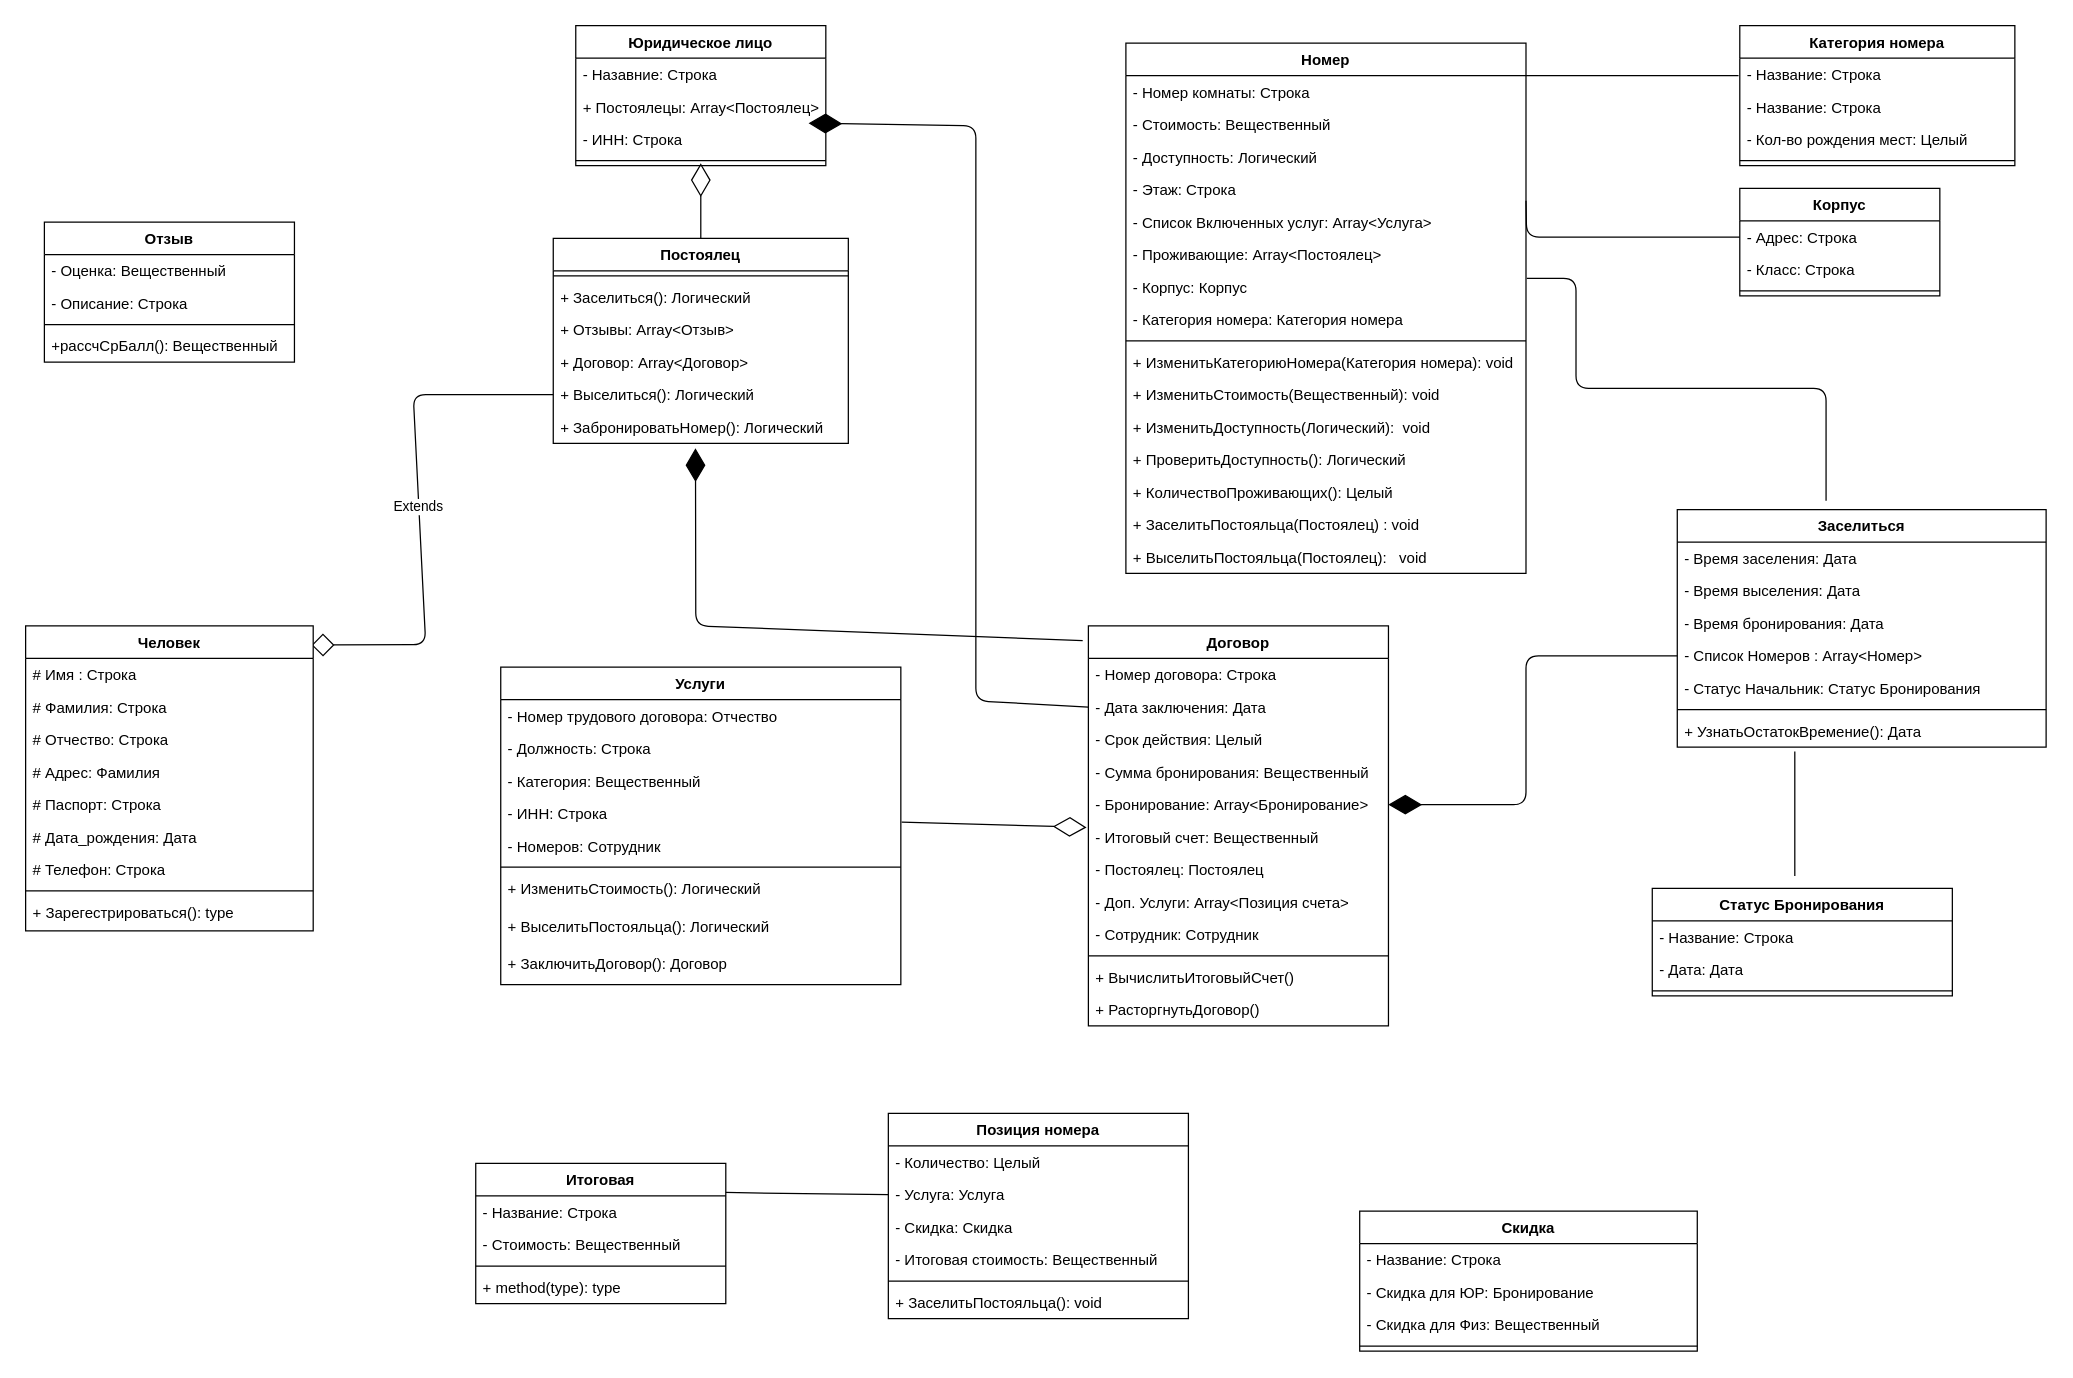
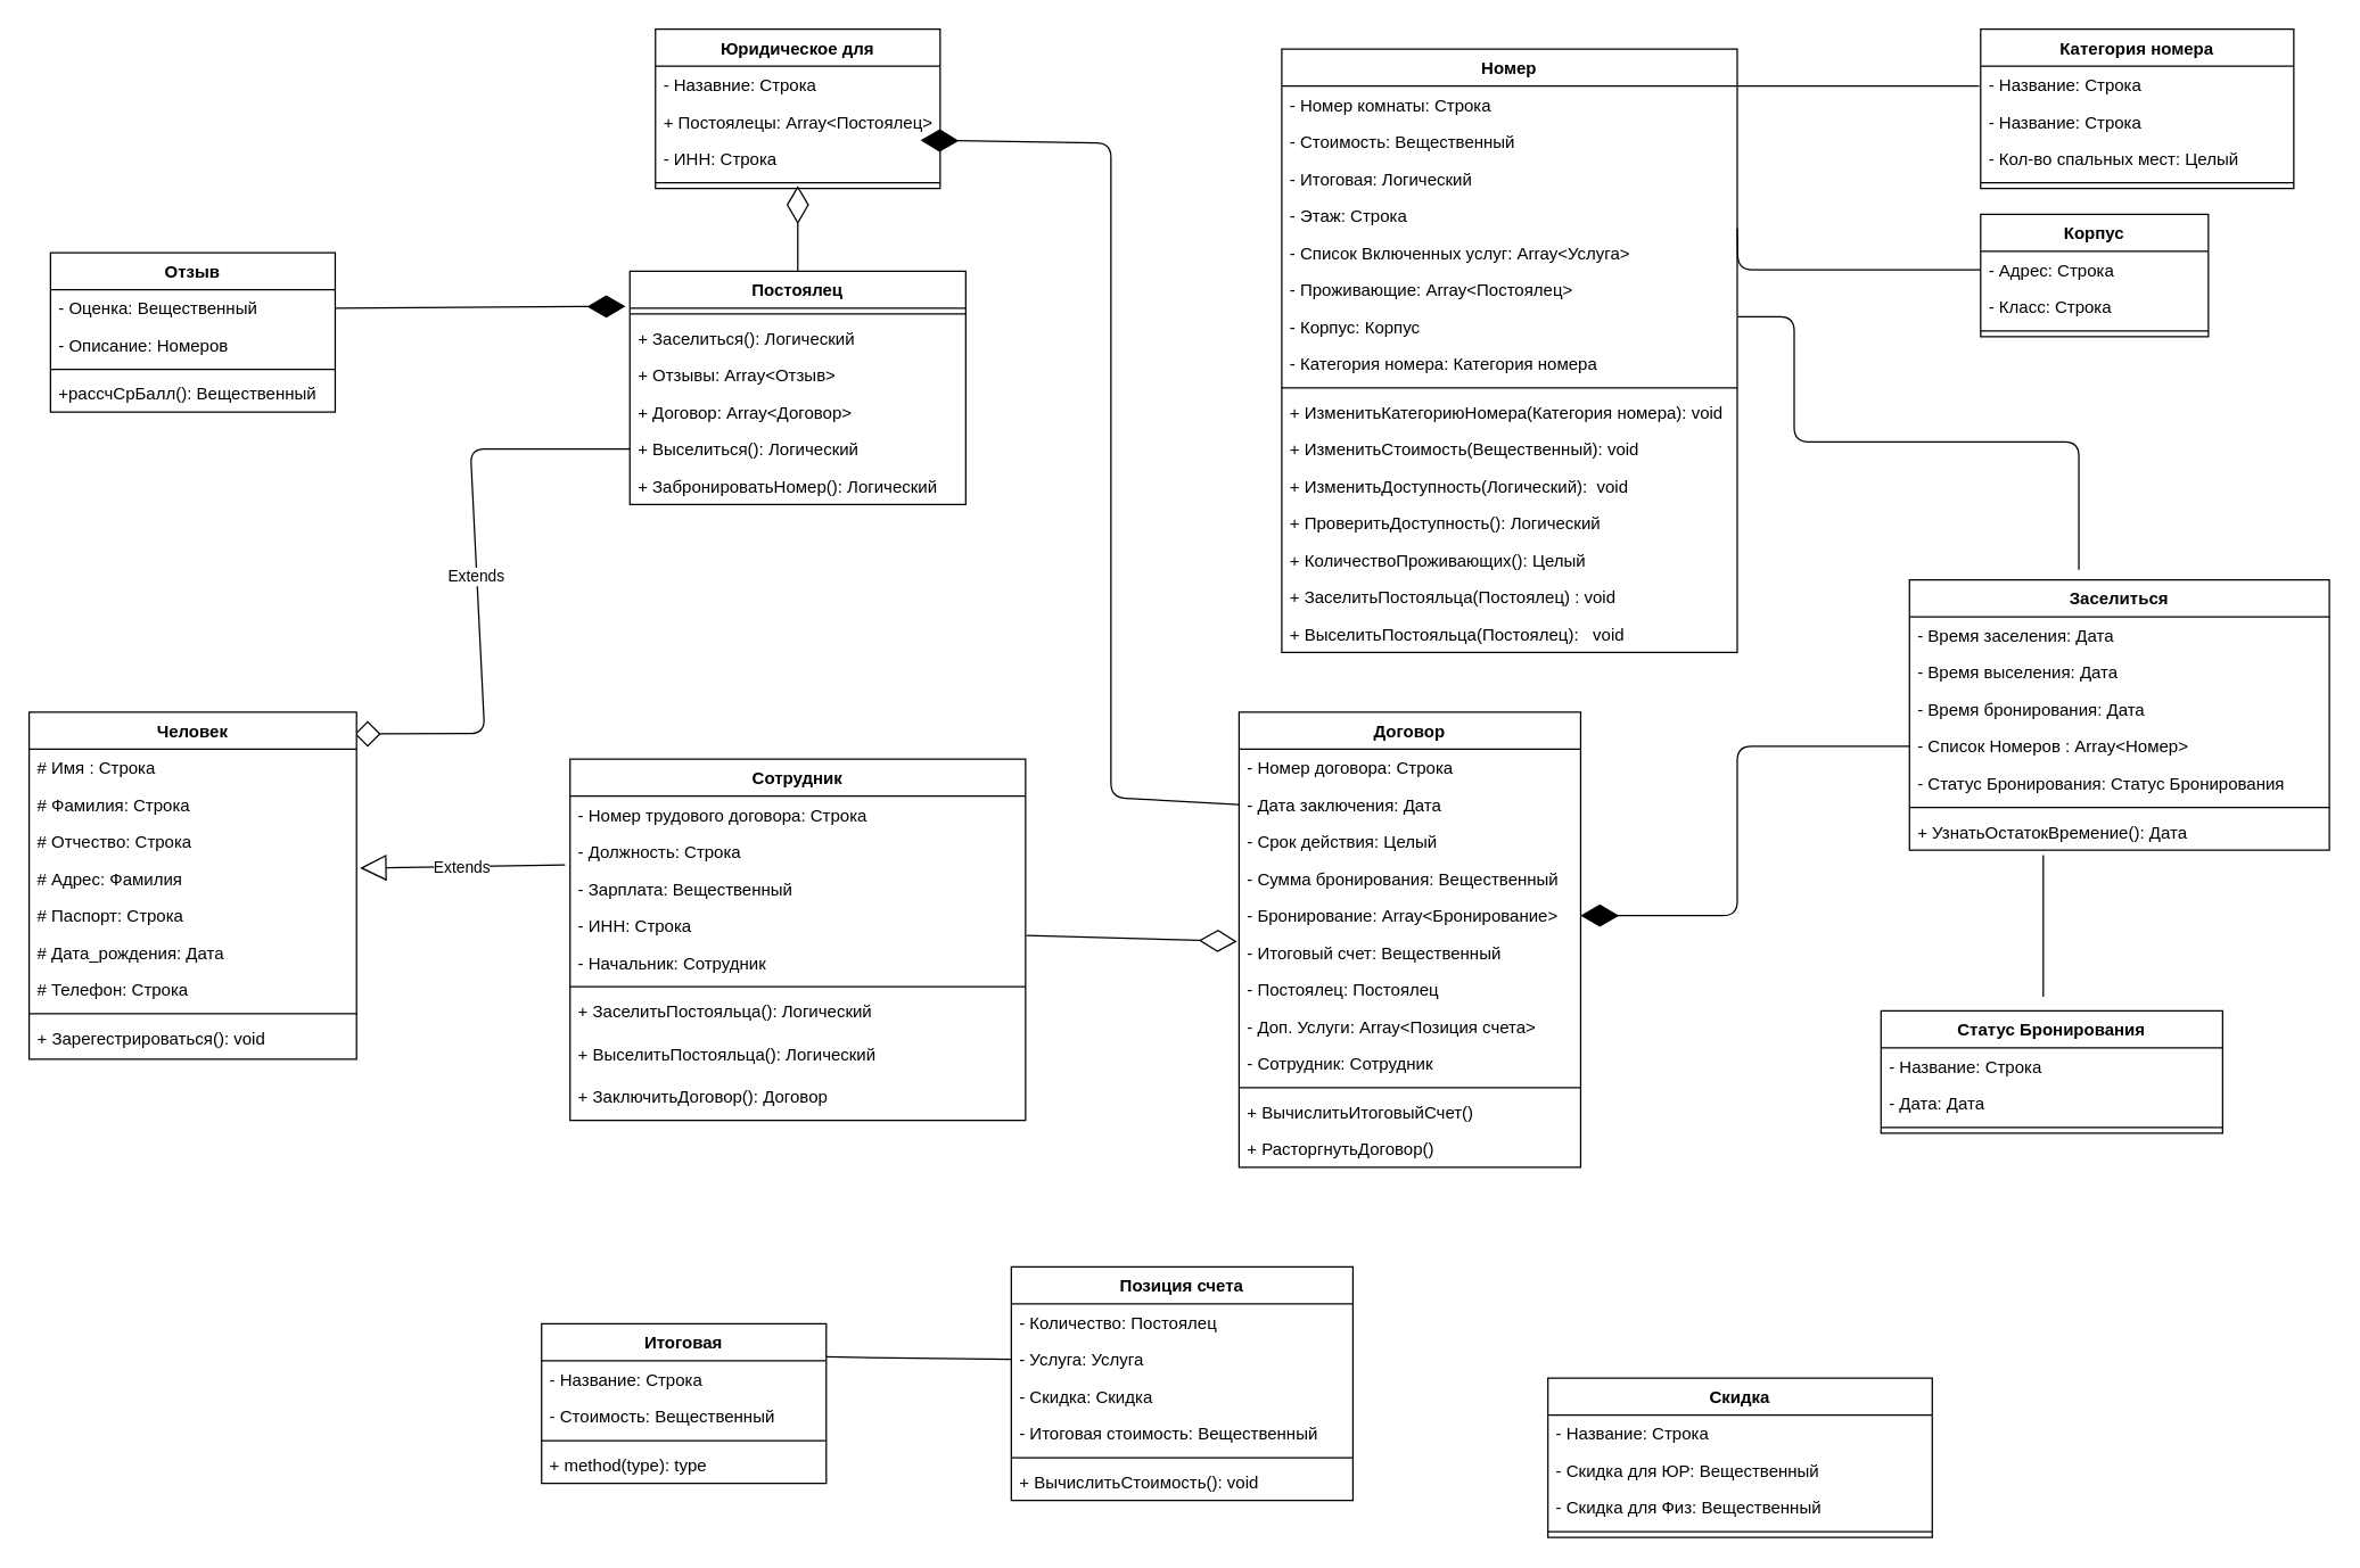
- <mxCell id="29" value="Юридическое лицо" style="swimlane;fontStyle=1;align=center;verticalAlign=top;childLayout=stackLayout;horizontal=1;startSize=26;horizontalStack=0;resizeParent=1;resizeParentMax=0;resizeLast=0;collapsible=1;marginBottom=0;" parent="1" vertex="1"><mxGeometry x="460" width="200" height="112" as="geometry" y="20" /></mxCell>
+ <mxCell id="29" value="Юридическое для" style="swimlane;fontStyle=1;align=center;verticalAlign=top;childLayout=stackLayout;horizontal=1;startSize=26;horizontalStack=0;resizeParent=1;resizeParentMax=0;resizeLast=0;collapsible=1;marginBottom=0;" parent="1" vertex="1"><mxGeometry x="460" width="200" height="112" as="geometry" y="20" /></mxCell>
- <mxCell id="37" value="- Кол-во рождения мест: Целый" style="text;strokeColor=none;fillColor=none;align=left;verticalAlign=top;spacingLeft=4;spacingRight=4;overflow=hidden;rotatable=0;points=[[0,0.5],[1,0.5]];portConstraint=eastwest;" parent="34" vertex="1"><mxGeometry y="78" width="220" height="26" as="geometry" /></mxCell>
+ <mxCell id="37" value="- Кол-во спальных мест: Целый" style="text;strokeColor=none;fillColor=none;align=left;verticalAlign=top;spacingLeft=4;spacingRight=4;overflow=hidden;rotatable=0;points=[[0,0.5],[1,0.5]];portConstraint=eastwest;" parent="34" vertex="1"><mxGeometry y="78" width="220" height="26" as="geometry" /></mxCell>
- <mxCell id="5" value="- Доступность: Логический" style="text;strokeColor=none;fillColor=none;align=left;verticalAlign=top;spacingLeft=4;spacingRight=4;overflow=hidden;rotatable=0;points=[[0,0.5],[1,0.5]];portConstraint=eastwest;" parent="2" vertex="1"><mxGeometry y="78" width="320" height="26" as="geometry" /></mxCell>
+ <mxCell id="5" value="- Итоговая: Логический" style="text;strokeColor=none;fillColor=none;align=left;verticalAlign=top;spacingLeft=4;spacingRight=4;overflow=hidden;rotatable=0;points=[[0,0.5],[1,0.5]];portConstraint=eastwest;" parent="2" vertex="1"><mxGeometry y="78" width="320" height="26" as="geometry" /></mxCell>
+ <mxCell id="70" value="" style="endArrow=diamondThin;endFill=1;endSize=24;html=1;exitX=1;exitY=0.5;exitDx=0;exitDy=0;entryX=-0.013;entryY=0.151;entryDx=0;entryDy=0;entryPerimeter=0;" parent="1" source="45" target="49" edge="1"><mxGeometry width="160" relative="1" as="geometry"><mxPoint x="290" y="240" as="sourcePoint" /><mxPoint x="450" y="240" as="targetPoint" /></mxGeometry></mxCell>
- <mxCell id="46" value="- Описание: Строка" style="text;strokeColor=none;fillColor=none;align=left;verticalAlign=top;spacingLeft=4;spacingRight=4;overflow=hidden;rotatable=0;points=[[0,0.5],[1,0.5]];portConstraint=eastwest;" parent="44" vertex="1"><mxGeometry y="52" width="200" height="26" as="geometry" /></mxCell>
+ <mxCell id="46" value="- Описание: Номеров" style="text;strokeColor=none;fillColor=none;align=left;verticalAlign=top;spacingLeft=4;spacingRight=4;overflow=hidden;rotatable=0;points=[[0,0.5],[1,0.5]];portConstraint=eastwest;" parent="44" vertex="1"><mxGeometry y="52" width="200" height="26" as="geometry" /></mxCell>
- <mxCell id="88" value="" style="endArrow=diamondThin;endFill=1;endSize=24;html=1;exitX=-0.019;exitY=0.037;exitDx=0;exitDy=0;entryX=0.482;entryY=1.154;entryDx=0;entryDy=0;entryPerimeter=0;exitPerimeter=0;" parent="1" source="56" target="55" edge="1"><mxGeometry width="160" relative="1" as="geometry"><mxPoint x="245" y="252" as="sourcePoint" /><mxPoint x="448.932" y="224.764" as="targetPoint" /><Array as="points"><mxPoint x="556" y="500" /></Array></mxGeometry></mxCell>
- <mxCell id="101" value="Услуги" style="swimlane;fontStyle=1;align=center;verticalAlign=top;childLayout=stackLayout;horizontal=1;startSize=26;horizontalStack=0;resizeParent=1;resizeParentMax=0;resizeLast=0;collapsible=1;marginBottom=0;" parent="1" vertex="1"><mxGeometry x="400" y="533" width="320" height="254" as="geometry" /></mxCell>
+ <mxCell id="101" value="Сотрудник" style="swimlane;fontStyle=1;align=center;verticalAlign=top;childLayout=stackLayout;horizontal=1;startSize=26;horizontalStack=0;resizeParent=1;resizeParentMax=0;resizeLast=0;collapsible=1;marginBottom=0;" parent="1" vertex="1"><mxGeometry x="400" y="533" width="320" height="254" as="geometry" /></mxCell>
- <mxCell id="26" value="- Статус Начальник: Статус Бронирования" style="text;strokeColor=none;fillColor=none;align=left;verticalAlign=top;spacingLeft=4;spacingRight=4;overflow=hidden;rotatable=0;points=[[0,0.5],[1,0.5]];portConstraint=eastwest;" parent="21" vertex="1"><mxGeometry y="130" width="295" height="26" as="geometry" /></mxCell>
+ <mxCell id="26" value="- Статус Бронирования: Статус Бронирования" style="text;strokeColor=none;fillColor=none;align=left;verticalAlign=top;spacingLeft=4;spacingRight=4;overflow=hidden;rotatable=0;points=[[0,0.5],[1,0.5]];portConstraint=eastwest;" parent="21" vertex="1"><mxGeometry y="130" width="295" height="26" as="geometry" /></mxCell>
- <mxCell id="102" value="- Номер трудового договора: Отчество" style="text;strokeColor=none;fillColor=none;align=left;verticalAlign=top;spacingLeft=4;spacingRight=4;overflow=hidden;rotatable=0;points=[[0,0.5],[1,0.5]];portConstraint=eastwest;" parent="101" vertex="1"><mxGeometry y="26" width="320" height="26" as="geometry" /></mxCell>
+ <mxCell id="102" value="- Номер трудового договора: Строка" style="text;strokeColor=none;fillColor=none;align=left;verticalAlign=top;spacingLeft=4;spacingRight=4;overflow=hidden;rotatable=0;points=[[0,0.5],[1,0.5]];portConstraint=eastwest;" parent="101" vertex="1"><mxGeometry y="26" width="320" height="26" as="geometry" /></mxCell>
+ <mxCell id="20" value="Extends" style="endArrow=block;endSize=16;endFill=0;html=1;exitX=-0.011;exitY=0.862;exitDx=0;exitDy=0;entryX=1.011;entryY=0.215;entryDx=0;entryDy=0;entryPerimeter=0;exitPerimeter=0;" parent="1" source="103" target="93" edge="1"><mxGeometry width="160" relative="1" as="geometry"><mxPoint x="585.14" y="387" as="sourcePoint" /><mxPoint x="440" y="604.01" as="targetPoint" /></mxGeometry></mxCell>
- <mxCell id="104" value="- Категория: Вещественный" style="text;strokeColor=none;fillColor=none;align=left;verticalAlign=top;spacingLeft=4;spacingRight=4;overflow=hidden;rotatable=0;points=[[0,0.5],[1,0.5]];portConstraint=eastwest;" parent="101" vertex="1"><mxGeometry y="78" width="320" height="26" as="geometry" /></mxCell>
+ <mxCell id="104" value="- Зарплата: Вещественный" style="text;strokeColor=none;fillColor=none;align=left;verticalAlign=top;spacingLeft=4;spacingRight=4;overflow=hidden;rotatable=0;points=[[0,0.5],[1,0.5]];portConstraint=eastwest;" parent="101" vertex="1"><mxGeometry y="78" width="320" height="26" as="geometry" /></mxCell>
- <mxCell id="106" value="- Номеров: Сотрудник" style="text;strokeColor=none;fillColor=none;align=left;verticalAlign=top;spacingLeft=4;spacingRight=4;overflow=hidden;rotatable=0;points=[[0,0.5],[1,0.5]];portConstraint=eastwest;" parent="101" vertex="1"><mxGeometry y="130" width="320" height="26" as="geometry" /></mxCell>
+ <mxCell id="106" value="- Начальник: Сотрудник" style="text;strokeColor=none;fillColor=none;align=left;verticalAlign=top;spacingLeft=4;spacingRight=4;overflow=hidden;rotatable=0;points=[[0,0.5],[1,0.5]];portConstraint=eastwest;" parent="101" vertex="1"><mxGeometry y="130" width="320" height="26" as="geometry" /></mxCell>
- <mxCell id="108" value="+ ИзменитьСтоимость(): Логический" style="text;strokeColor=none;fillColor=none;align=left;verticalAlign=top;spacingLeft=4;spacingRight=4;overflow=hidden;rotatable=0;points=[[0,0.5],[1,0.5]];portConstraint=eastwest;" parent="101" vertex="1"><mxGeometry y="164" width="320" height="30" as="geometry" /></mxCell>
+ <mxCell id="108" value="+ ЗаселитьПостояльца(): Логический" style="text;strokeColor=none;fillColor=none;align=left;verticalAlign=top;spacingLeft=4;spacingRight=4;overflow=hidden;rotatable=0;points=[[0,0.5],[1,0.5]];portConstraint=eastwest;" parent="101" vertex="1"><mxGeometry y="164" width="320" height="30" as="geometry" /></mxCell>
- <mxCell id="98" value="+ Зарегестрироваться(): type" style="text;strokeColor=none;fillColor=none;align=left;verticalAlign=top;spacingLeft=4;spacingRight=4;overflow=hidden;rotatable=0;points=[[0,0.5],[1,0.5]];portConstraint=eastwest;" parent="89" vertex="1"><mxGeometry y="216" width="230" height="28" as="geometry" /></mxCell>
+ <mxCell id="98" value="+ Зарегестрироваться(): void" style="text;strokeColor=none;fillColor=none;align=left;verticalAlign=top;spacingLeft=4;spacingRight=4;overflow=hidden;rotatable=0;points=[[0,0.5],[1,0.5]];portConstraint=eastwest;" parent="89" vertex="1"><mxGeometry y="216" width="230" height="28" as="geometry" /></mxCell>
- <mxCell id="75" value="Позиция номера" style="swimlane;fontStyle=1;align=center;verticalAlign=top;childLayout=stackLayout;horizontal=1;startSize=26;horizontalStack=0;resizeParent=1;resizeParentMax=0;resizeLast=0;collapsible=1;marginBottom=0;" parent="1" vertex="1"><mxGeometry x="710" y="890" width="240" height="164" as="geometry" /></mxCell>
+ <mxCell id="75" value="Позиция счета" style="swimlane;fontStyle=1;align=center;verticalAlign=top;childLayout=stackLayout;horizontal=1;startSize=26;horizontalStack=0;resizeParent=1;resizeParentMax=0;resizeLast=0;collapsible=1;marginBottom=0;" parent="1" vertex="1"><mxGeometry x="710" y="890" width="240" height="164" as="geometry" /></mxCell>
- <mxCell id="76" value="- Количество: Целый" style="text;strokeColor=none;fillColor=none;align=left;verticalAlign=top;spacingLeft=4;spacingRight=4;overflow=hidden;rotatable=0;points=[[0,0.5],[1,0.5]];portConstraint=eastwest;" parent="75" vertex="1"><mxGeometry y="26" width="240" height="26" as="geometry" /></mxCell>
+ <mxCell id="76" value="- Количество: Постоялец" style="text;strokeColor=none;fillColor=none;align=left;verticalAlign=top;spacingLeft=4;spacingRight=4;overflow=hidden;rotatable=0;points=[[0,0.5],[1,0.5]];portConstraint=eastwest;" parent="75" vertex="1"><mxGeometry y="26" width="240" height="26" as="geometry" /></mxCell>
- <mxCell id="113" value="- Скидка для ЮР: Бронирование" style="text;strokeColor=none;fillColor=none;align=left;verticalAlign=top;spacingLeft=4;spacingRight=4;overflow=hidden;rotatable=0;points=[[0,0.5],[1,0.5]];portConstraint=eastwest;" parent="111" vertex="1"><mxGeometry y="52" width="270" height="26" as="geometry" /></mxCell>
+ <mxCell id="113" value="- Скидка для ЮР: Вещественный" style="text;strokeColor=none;fillColor=none;align=left;verticalAlign=top;spacingLeft=4;spacingRight=4;overflow=hidden;rotatable=0;points=[[0,0.5],[1,0.5]];portConstraint=eastwest;" parent="111" vertex="1"><mxGeometry y="52" width="270" height="26" as="geometry" /></mxCell>
- <mxCell id="81" value="+ ЗаселитьПостояльца(): void" style="text;strokeColor=none;fillColor=none;align=left;verticalAlign=top;spacingLeft=4;spacingRight=4;overflow=hidden;rotatable=0;points=[[0,0.5],[1,0.5]];portConstraint=eastwest;" parent="75" vertex="1"><mxGeometry y="138" width="240" height="26" as="geometry" /></mxCell>
+ <mxCell id="81" value="+ ВычислитьСтоимость(): void" style="text;strokeColor=none;fillColor=none;align=left;verticalAlign=top;spacingLeft=4;spacingRight=4;overflow=hidden;rotatable=0;points=[[0,0.5],[1,0.5]];portConstraint=eastwest;" parent="75" vertex="1"><mxGeometry y="138" width="240" height="26" as="geometry" /></mxCell>
